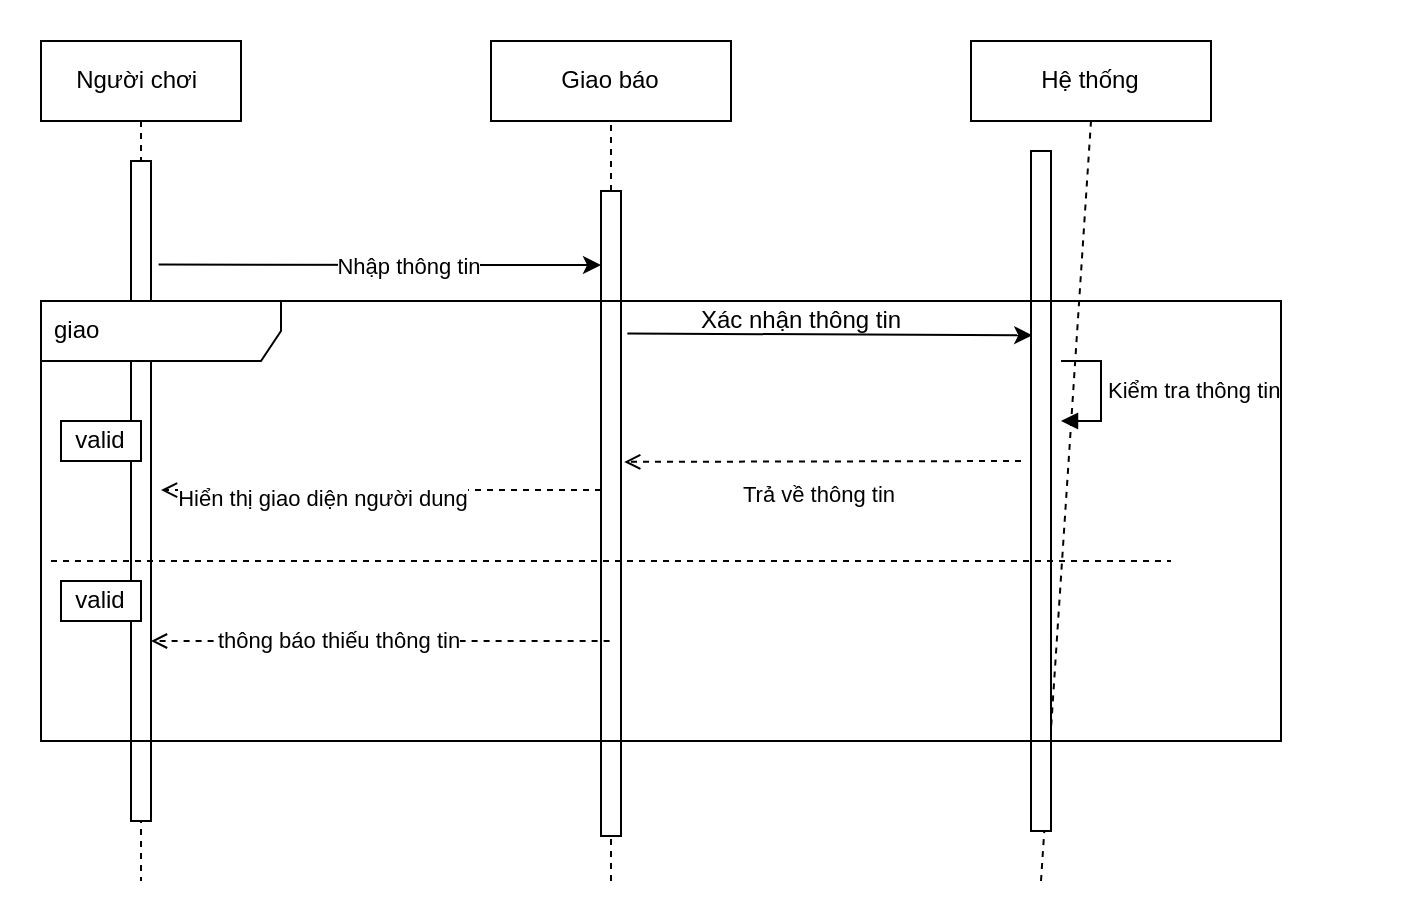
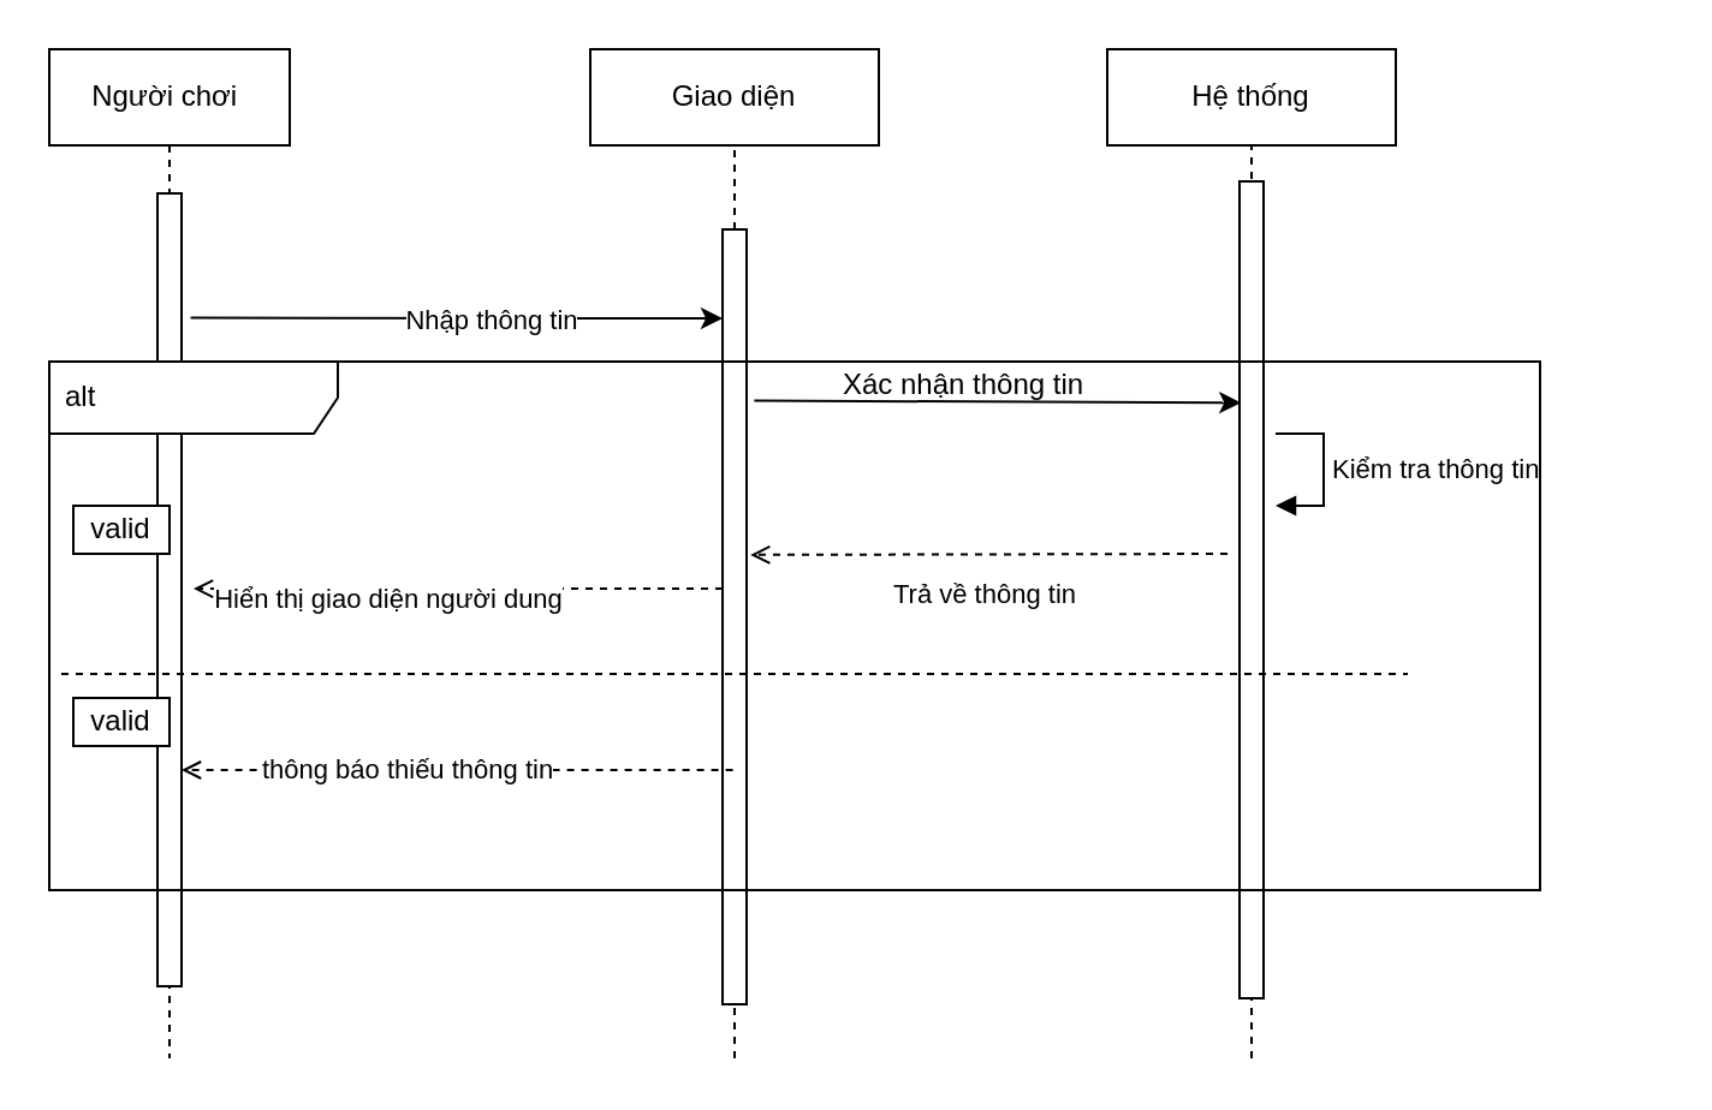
- <mxCell id="6" value="Giao báo" style="rounded=0;whiteSpace=wrap;html=1;" parent="1" vertex="1"><mxGeometry x="245" y="20" width="120" height="40" as="geometry" /></mxCell>
+ <mxCell id="6" value="Giao diện" style="rounded=0;whiteSpace=wrap;html=1;" parent="1" vertex="1"><mxGeometry x="245" y="20" width="120" height="40" as="geometry" /></mxCell>
- <mxCell id="11" value="Hệ thống" style="rounded=0;whiteSpace=wrap;html=1;" parent="1" vertex="1"><mxGeometry x="485" y="20" width="120" height="40" as="geometry" /></mxCell>
+ <mxCell id="11" value="Hệ thống" style="rounded=0;whiteSpace=wrap;html=1;" parent="1" vertex="1"><mxGeometry x="460" y="20" width="120" height="40" as="geometry" /></mxCell>
- <mxCell id="18" value="giao" style="shape=umlFrame;whiteSpace=wrap;html=1;width=120;height=30;boundedLbl=1;verticalAlign=middle;align=left;spacingLeft=5;" parent="1" vertex="1"><mxGeometry x="20" y="150" width="620" height="220" as="geometry" /></mxCell>
+ <mxCell id="18" value="alt" style="shape=umlFrame;whiteSpace=wrap;html=1;width=120;height=30;boundedLbl=1;verticalAlign=middle;align=left;spacingLeft=5;" parent="1" vertex="1"><mxGeometry x="20" y="150" width="620" height="220" as="geometry" /></mxCell>
